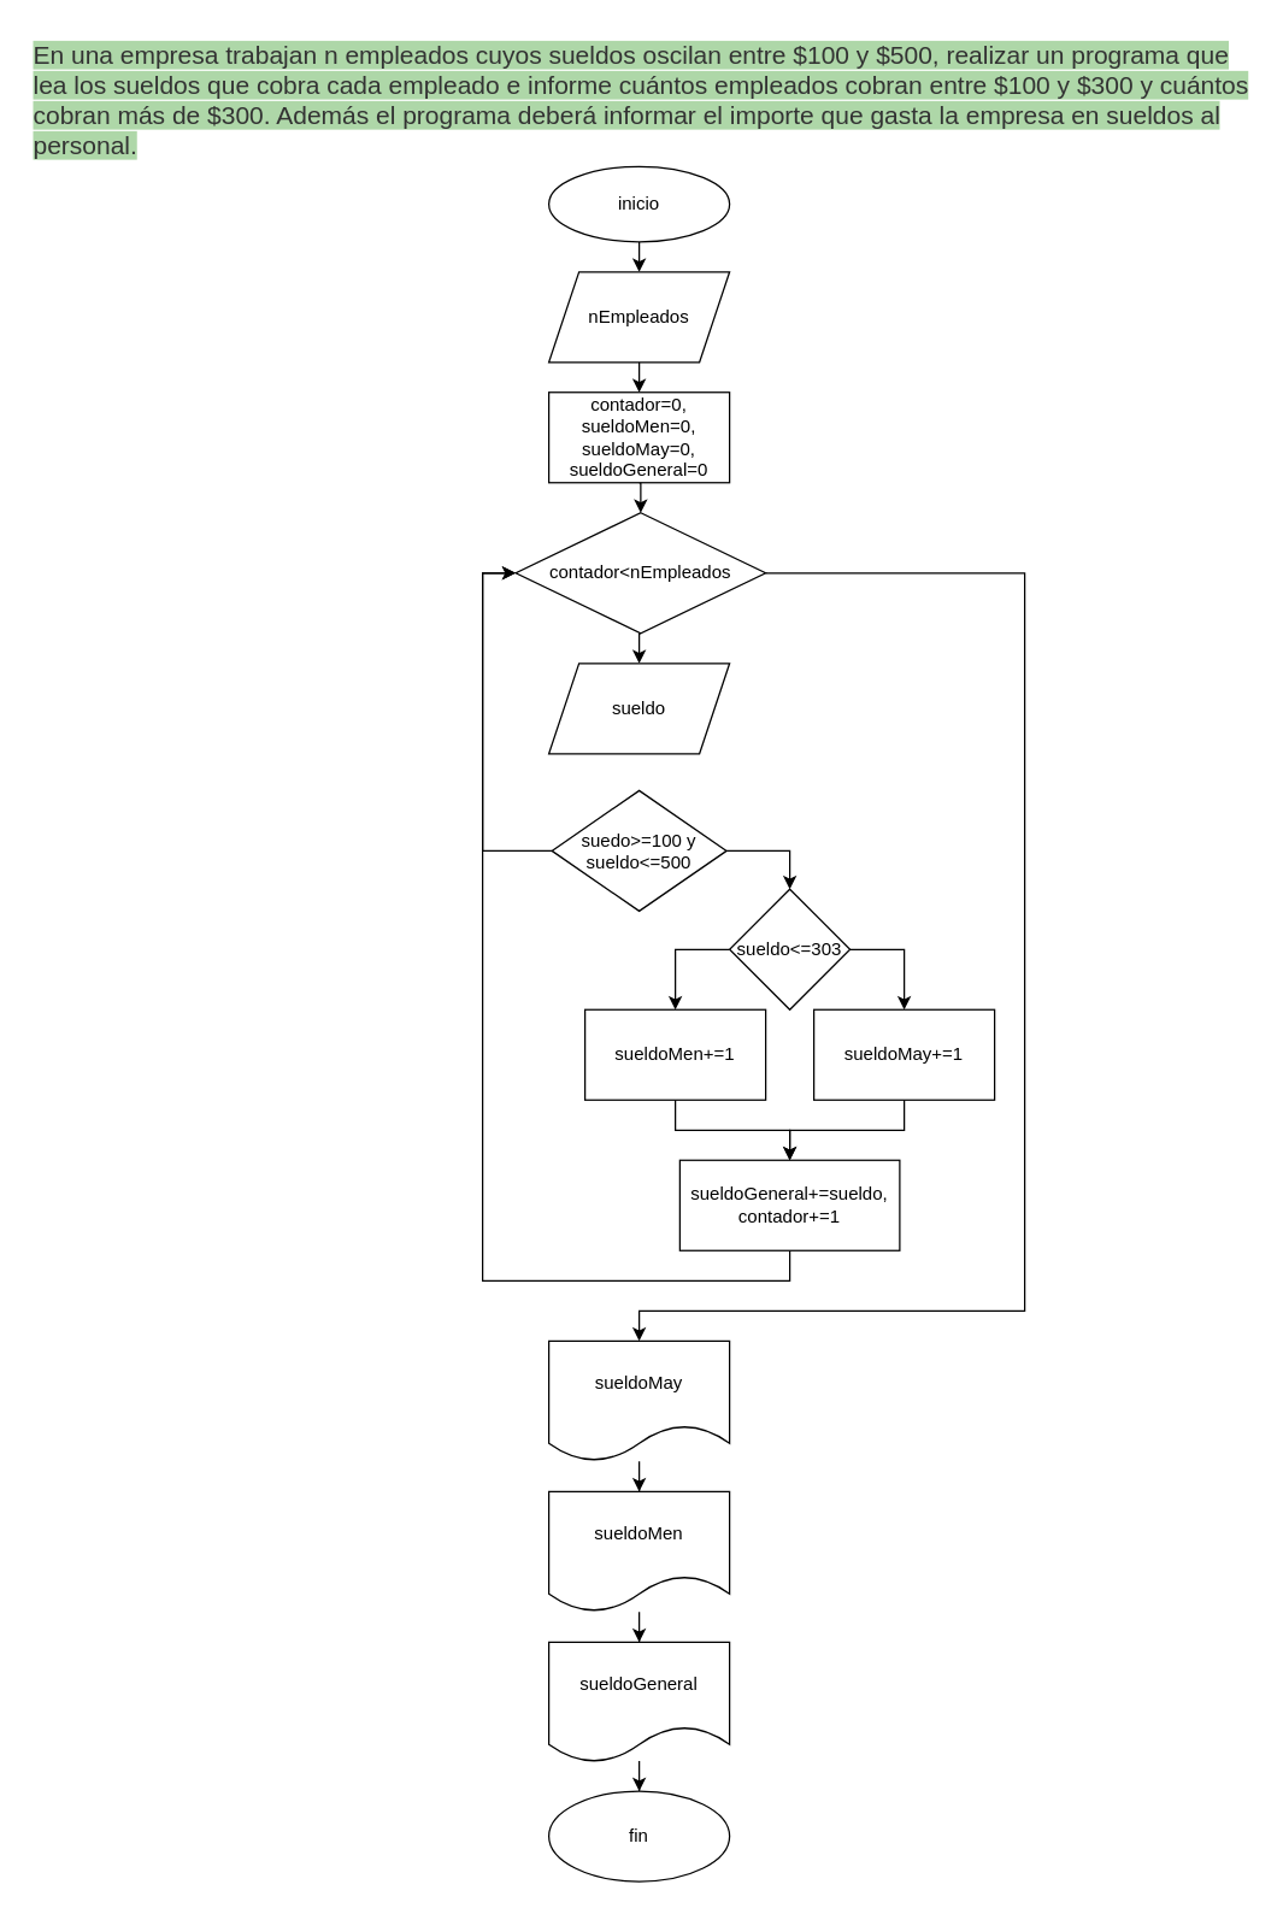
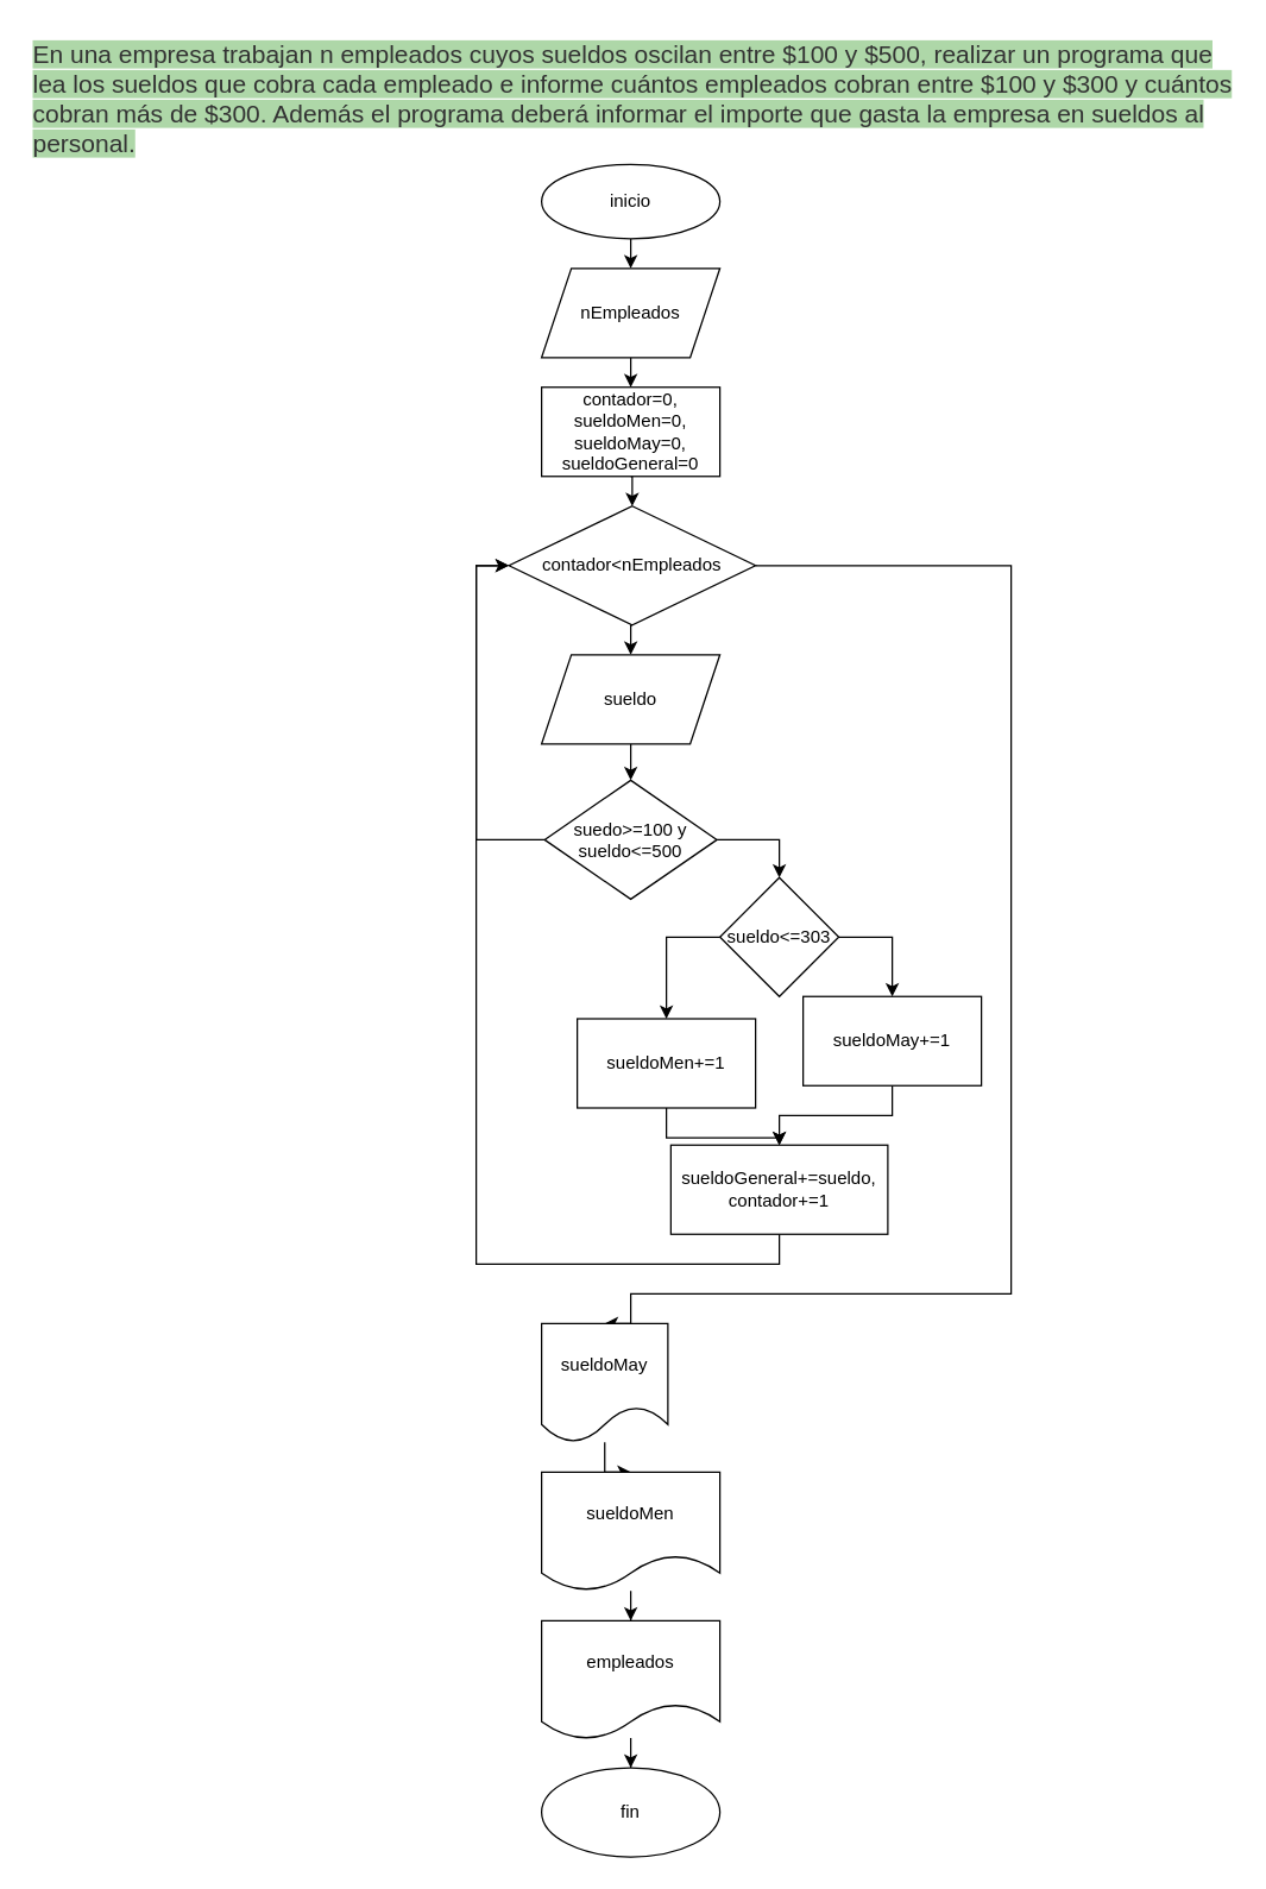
+ <mxCell id="15" style="edgeStyle=orthogonalEdgeStyle;rounded=0;orthogonalLoop=1;jettySize=auto;html=1;exitX=0.5;exitY=1;exitDx=0;exitDy=0;entryX=0.5;entryY=0;entryDx=0;entryDy=0;" parent="1" source="16" target="14" edge="1"><mxGeometry relative="1" as="geometry" /></mxCell>
- <mxCell id="23" value="sueldoMen+=1" style="rounded=0;whiteSpace=wrap;html=1;" parent="1" vertex="1"><mxGeometry x="388" y="670" width="120" height="60" as="geometry" /></mxCell>
+ <mxCell id="23" value="sueldoMen+=1" style="rounded=0;whiteSpace=wrap;html=1;" parent="1" vertex="1"><mxGeometry x="388" y="685" width="120" height="60" as="geometry" /></mxCell>
- <mxCell id="27" value="sueldoMay" style="shape=document;whiteSpace=wrap;html=1;boundedLbl=1;" parent="1" vertex="1"><mxGeometry x="364" y="890" width="120" height="80" as="geometry" /></mxCell>
+ <mxCell id="27" value="sueldoMay" style="shape=document;whiteSpace=wrap;html=1;boundedLbl=1;" parent="1" vertex="1"><mxGeometry x="364" y="890" width="85" height="80" as="geometry" /></mxCell>
- <mxCell id="31" value="sueldoGeneral" style="shape=document;whiteSpace=wrap;html=1;boundedLbl=1;" parent="1" vertex="1"><mxGeometry x="364" y="1090" width="120" height="80" as="geometry" /></mxCell>
+ <mxCell id="31" value="empleados" style="shape=document;whiteSpace=wrap;html=1;boundedLbl=1;" parent="1" vertex="1"><mxGeometry x="364" y="1090" width="120" height="80" as="geometry" /></mxCell>
